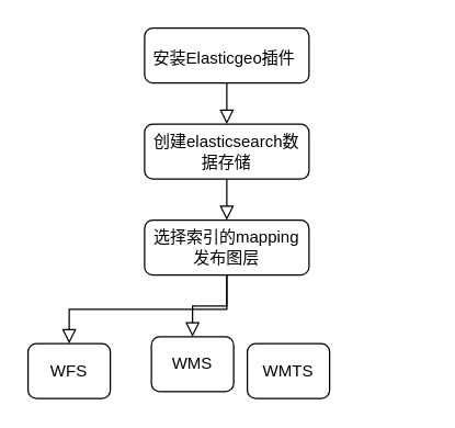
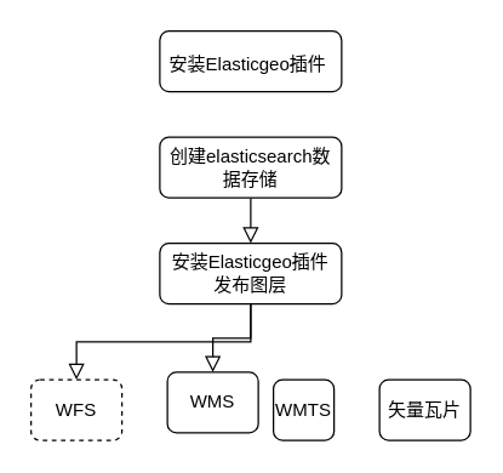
- <mxCell id="2" style="edgeStyle=orthogonalEdgeStyle;rounded=0;orthogonalLoop=1;jettySize=auto;html=1;exitX=0.5;exitY=1;exitDx=0;exitDy=0;entryX=0.5;entryY=0;entryDx=0;entryDy=0;shadow=0;labelBackgroundColor=none;endArrow=block;endFill=0;endSize=8;strokeWidth=1;" edge="1" parent="1" source="3" target="5"><mxGeometry relative="1" as="geometry" /></mxCell>
- <mxCell id="8" value="选择索引的mapping&lt;br&gt;发布图层" style="rounded=1;whiteSpace=wrap;html=1;fontSize=12;glass=0;strokeWidth=1;shadow=0;" vertex="1" parent="1"><mxGeometry x="105" y="160" width="120" height="40" as="geometry" /></mxCell>
+ <mxCell id="8" value="安装Elasticgeo插件&lt;br&gt;发布图层" style="rounded=1;whiteSpace=wrap;html=1;fontSize=12;glass=0;strokeWidth=1;shadow=0;" vertex="1" parent="1"><mxGeometry x="105" y="160" width="120" height="40" as="geometry" /></mxCell>
- <mxCell id="9" value="WFS" style="rounded=1;whiteSpace=wrap;html=1;fontSize=12;glass=0;strokeWidth=1;shadow=0;" vertex="1" parent="1"><mxGeometry x="20" y="250" width="60" height="40" as="geometry" /></mxCell>
+ <mxCell id="9" value="WFS" style="rounded=1;whiteSpace=wrap;html=1;fontSize=12;glass=0;strokeWidth=1;shadow=0;dashed=1;" vertex="1" parent="1"><mxGeometry x="20" y="250" width="60" height="40" as="geometry" /></mxCell>
- <mxCell id="11" value="WMTS" style="rounded=1;whiteSpace=wrap;html=1;fontSize=12;glass=0;strokeWidth=1;shadow=0;" vertex="1" parent="1"><mxGeometry x="180" y="250" width="60" height="40" as="geometry" /></mxCell>
+ <mxCell id="11" value="WMTS" style="rounded=1;whiteSpace=wrap;html=1;fontSize=12;glass=0;strokeWidth=1;shadow=0;" vertex="1" parent="1"><mxGeometry x="180" y="250" width="40" height="40" as="geometry" /></mxCell>
+ <mxCell id="12" value="矢量瓦片" style="rounded=1;whiteSpace=wrap;html=1;fontSize=12;glass=0;strokeWidth=1;shadow=0;" vertex="1" parent="1"><mxGeometry x="250" y="250" width="60" height="40" as="geometry" /></mxCell>
